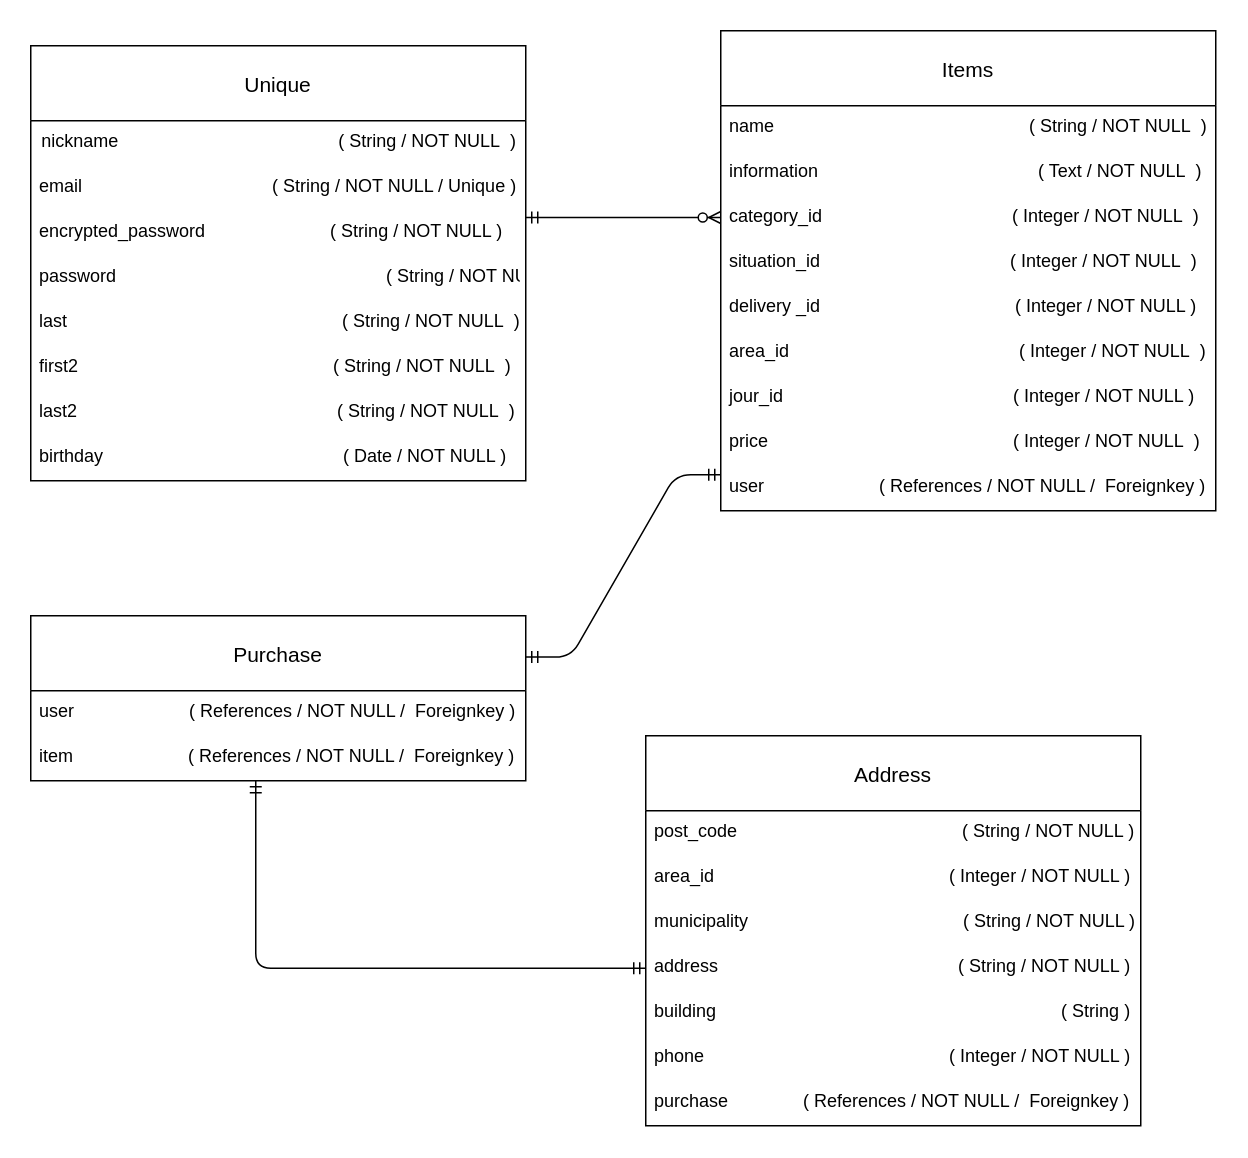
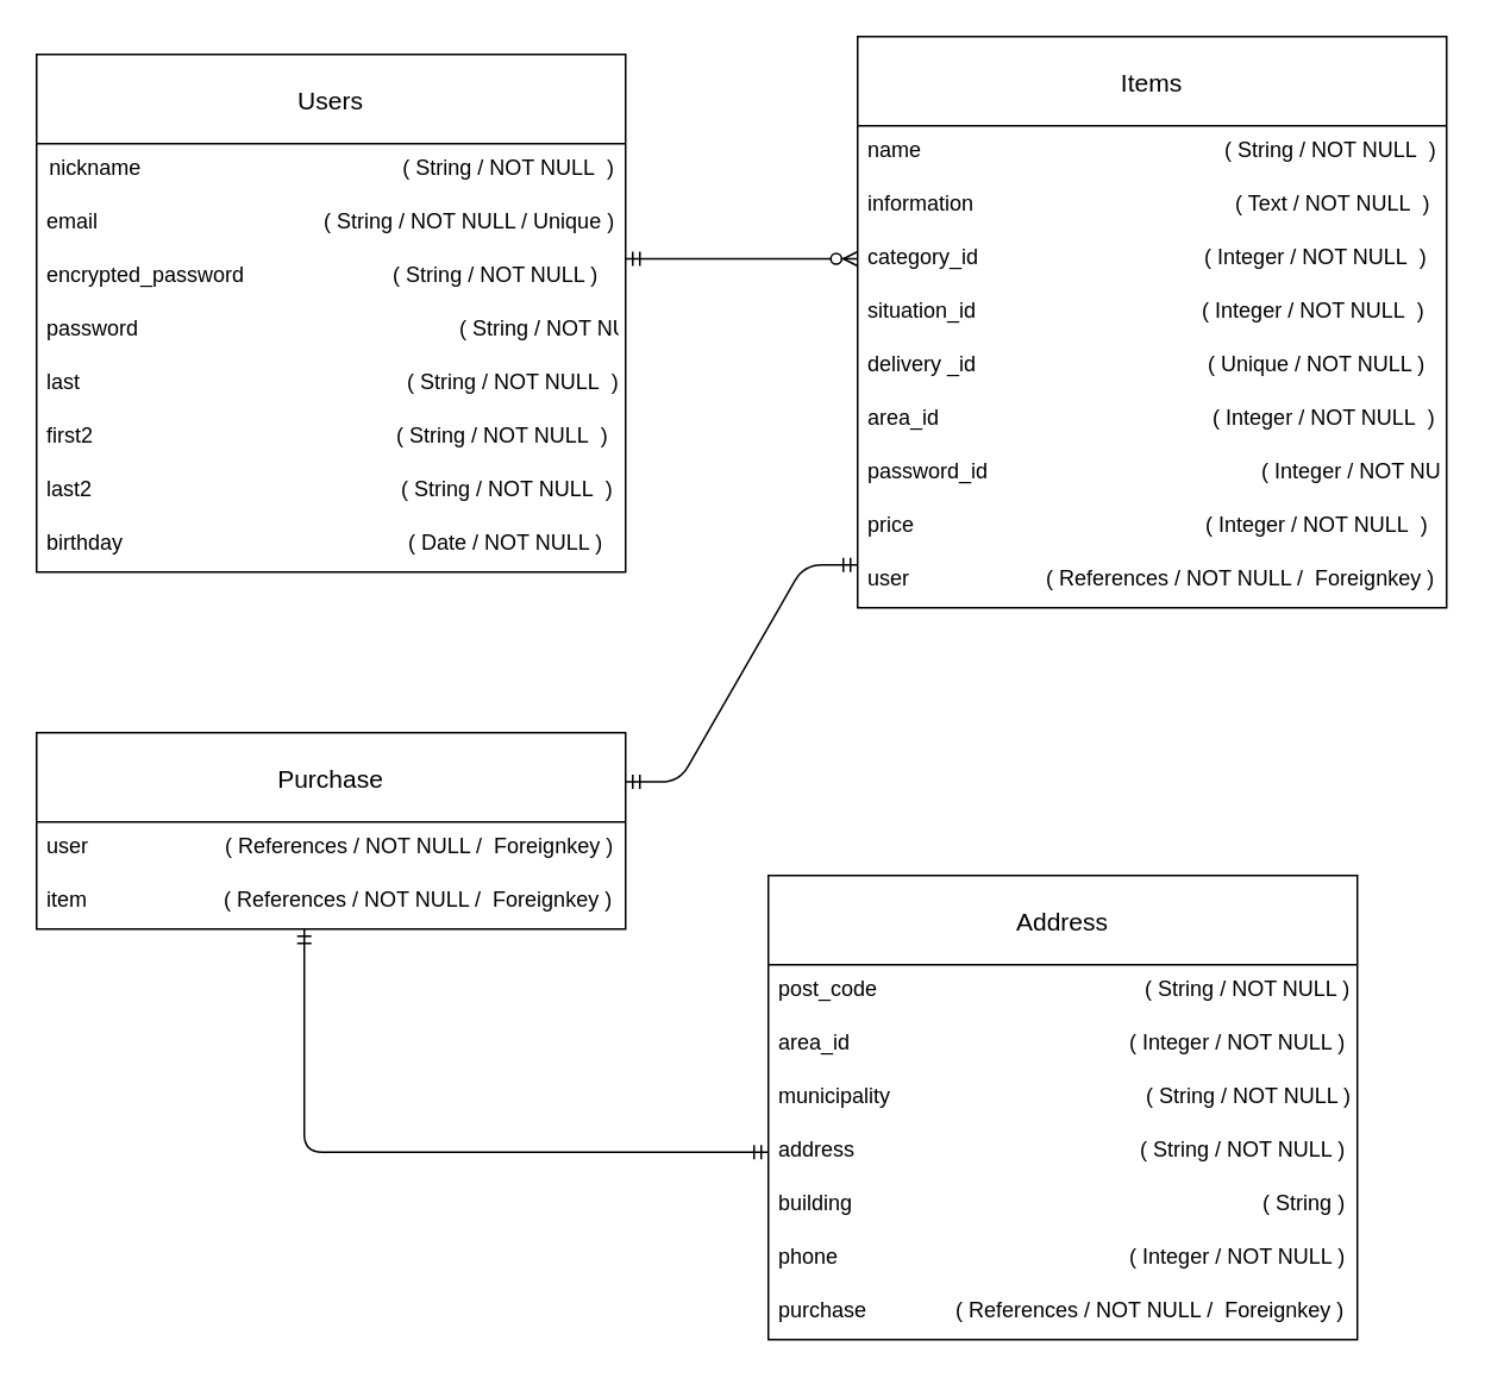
- <mxCell id="2" value="Unique" style="swimlane;fontStyle=0;childLayout=stackLayout;horizontal=1;startSize=50;horizontalStack=0;resizeParent=1;resizeParentMax=0;resizeLast=0;collapsible=1;marginBottom=0;align=center;fontSize=14;" parent="1" vertex="1"><mxGeometry x="20" y="30" width="330" height="290" as="geometry"><mxRectangle x="80" y="150" width="50" height="26" as="alternateBounds" /></mxGeometry></mxCell>
+ <mxCell id="2" value="Users" style="swimlane;fontStyle=0;childLayout=stackLayout;horizontal=1;startSize=50;horizontalStack=0;resizeParent=1;resizeParentMax=0;resizeLast=0;collapsible=1;marginBottom=0;align=center;fontSize=14;" parent="1" vertex="1"><mxGeometry x="20" y="30" width="330" height="290" as="geometry"><mxRectangle x="80" y="150" width="50" height="26" as="alternateBounds" /></mxGeometry></mxCell>
- <mxCell id="16" value="delivery _id                                       ( Integer / NOT NULL )" style="text;strokeColor=none;fillColor=none;spacingLeft=4;spacingRight=4;overflow=hidden;rotatable=0;points=[[0,0.5],[1,0.5]];portConstraint=eastwest;fontSize=12;" parent="11" vertex="1"><mxGeometry y="170" width="330" height="30" as="geometry" /></mxCell>
+ <mxCell id="16" value="delivery _id                                       ( Unique / NOT NULL )" style="text;strokeColor=none;fillColor=none;spacingLeft=4;spacingRight=4;overflow=hidden;rotatable=0;points=[[0,0.5],[1,0.5]];portConstraint=eastwest;fontSize=12;" parent="11" vertex="1"><mxGeometry y="170" width="330" height="30" as="geometry" /></mxCell>
- <mxCell id="18" value="jour_id                                              ( Integer / NOT NULL )" style="text;strokeColor=none;fillColor=none;spacingLeft=4;spacingRight=4;overflow=hidden;rotatable=0;points=[[0,0.5],[1,0.5]];portConstraint=eastwest;fontSize=12;" parent="11" vertex="1"><mxGeometry y="230" width="330" height="30" as="geometry" /></mxCell>
+ <mxCell id="18" value="password_id                                              ( Integer / NOT NULL )" style="text;strokeColor=none;fillColor=none;spacingLeft=4;spacingRight=4;overflow=hidden;rotatable=0;points=[[0,0.5],[1,0.5]];portConstraint=eastwest;fontSize=12;" parent="11" vertex="1"><mxGeometry y="230" width="330" height="30" as="geometry" /></mxCell>
